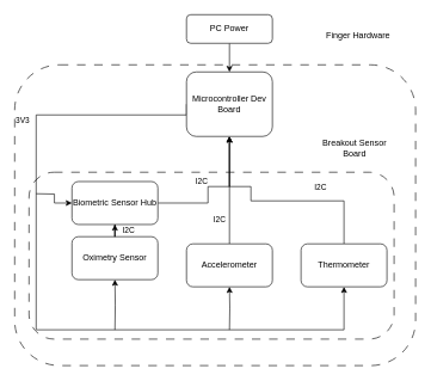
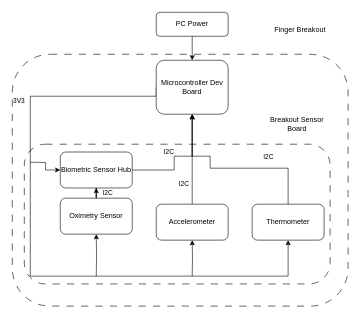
- <mxCell id="23" value="Finger Hardware" style="rounded=1;whiteSpace=wrap;html=1;fillColor=none;dashed=1;dashPattern=12 12;spacingTop=-500;spacingRight=0;spacingLeft=400;" vertex="1" parent="1"><mxGeometry x="20" y="90" width="560" height="420" as="geometry" /></mxCell>
+ <mxCell id="23" value="Finger Breakout" style="rounded=1;whiteSpace=wrap;html=1;fillColor=none;dashed=1;dashPattern=12 12;spacingTop=-500;spacingRight=0;spacingLeft=400;" vertex="1" parent="1"><mxGeometry x="20" y="90" width="560" height="420" as="geometry" /></mxCell>
